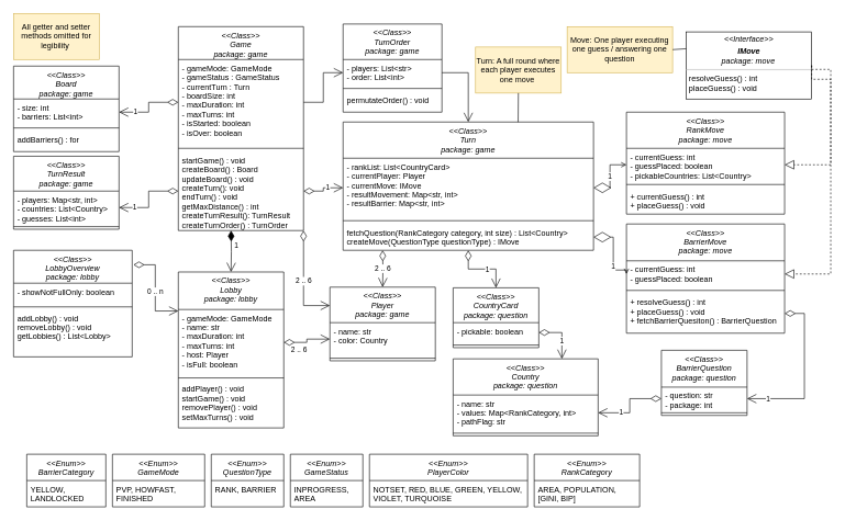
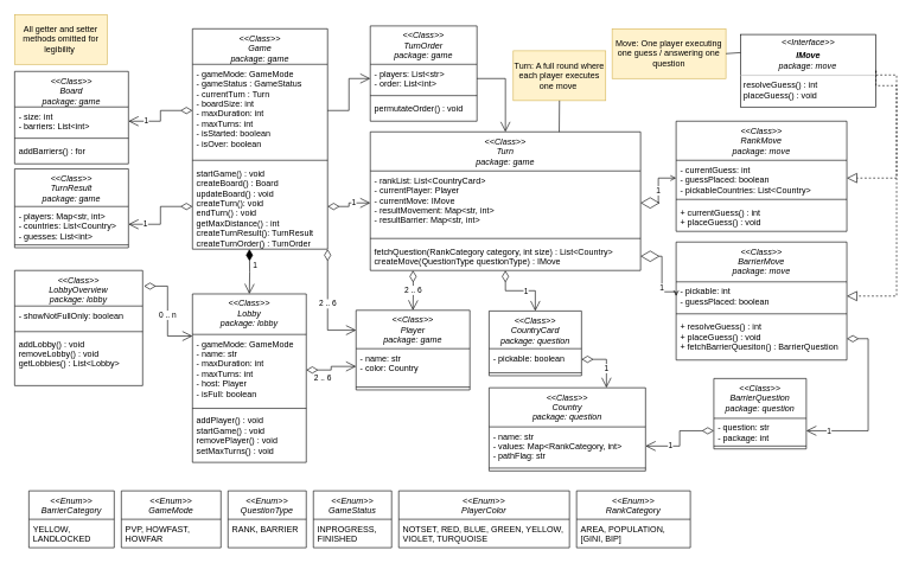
- <mxCell id="71" value="- currentGuess: int&#10;- guessPlaced: boolean" style="text;align=left;verticalAlign=top;spacingLeft=4;spacingRight=4;overflow=hidden;rotatable=0;points=[[0,0.5],[1,0.5]];portConstraint=eastwest;" parent="70" vertex="1"><mxGeometry y="56" width="240" height="40" as="geometry" /></mxCell>
+ <mxCell id="71" value="- pickable: int&#10;- guessPlaced: boolean" style="text;align=left;verticalAlign=top;spacingLeft=4;spacingRight=4;overflow=hidden;rotatable=0;points=[[0,0.5],[1,0.5]];portConstraint=eastwest;" parent="70" vertex="1"><mxGeometry y="56" width="240" height="40" as="geometry" /></mxCell>
- <mxCell id="47" value="PVP, HOWFAST, FINISHED" style="text;align=left;verticalAlign=top;spacingLeft=4;spacingRight=4;overflow=hidden;rotatable=0;points=[[0,0.5],[1,0.5]];portConstraint=eastwest;whiteSpace=wrap;" parent="46" vertex="1"><mxGeometry y="40" width="140" height="40" as="geometry" /></mxCell>
+ <mxCell id="47" value="PVP, HOWFAST, HOWFAR" style="text;align=left;verticalAlign=top;spacingLeft=4;spacingRight=4;overflow=hidden;rotatable=0;points=[[0,0.5],[1,0.5]];portConstraint=eastwest;whiteSpace=wrap;" parent="46" vertex="1"><mxGeometry y="40" width="140" height="40" as="geometry" /></mxCell>
- <mxCell id="75" value="INPROGRESS, AREA" style="text;align=left;verticalAlign=top;spacingLeft=4;spacingRight=4;overflow=hidden;rotatable=0;points=[[0,0.5],[1,0.5]];portConstraint=eastwest;whiteSpace=wrap;" parent="74" vertex="1"><mxGeometry y="40" width="110" height="40" as="geometry" /></mxCell>
+ <mxCell id="75" value="INPROGRESS, FINISHED" style="text;align=left;verticalAlign=top;spacingLeft=4;spacingRight=4;overflow=hidden;rotatable=0;points=[[0,0.5],[1,0.5]];portConstraint=eastwest;whiteSpace=wrap;" parent="74" vertex="1"><mxGeometry y="40" width="110" height="40" as="geometry" /></mxCell>
